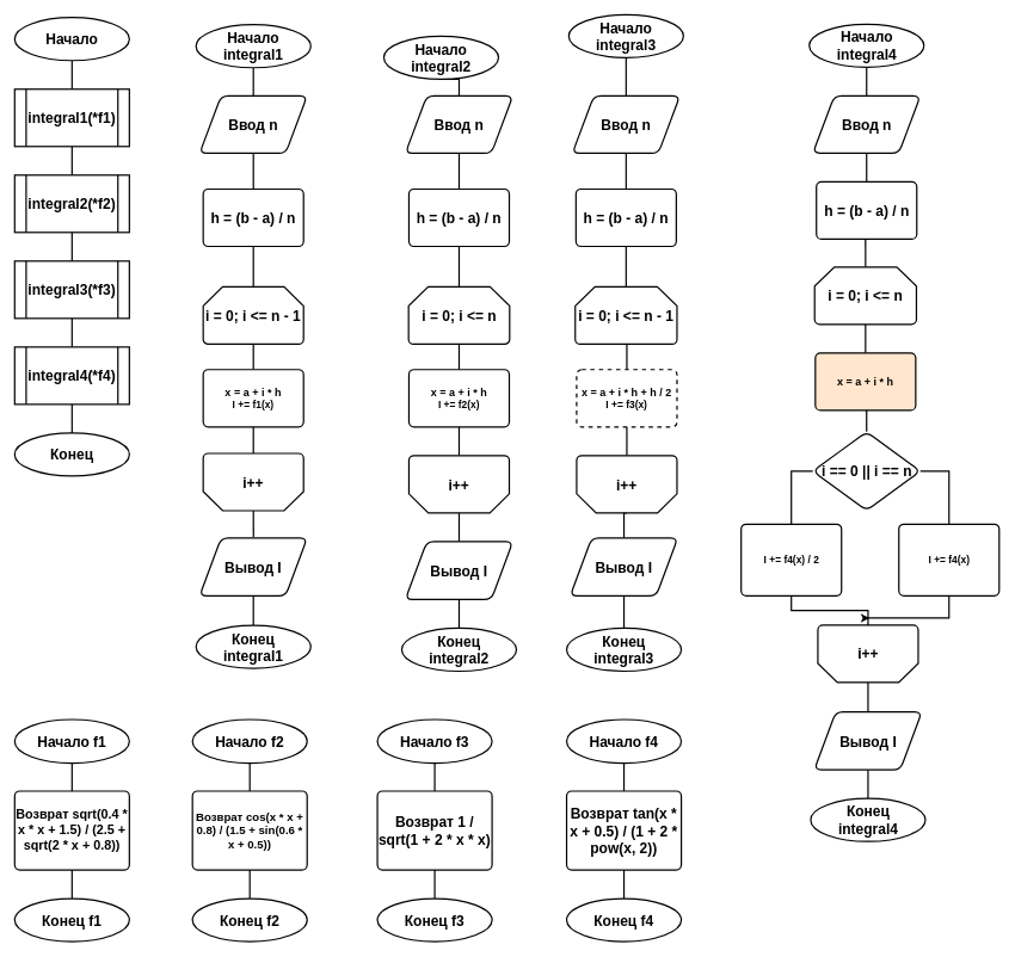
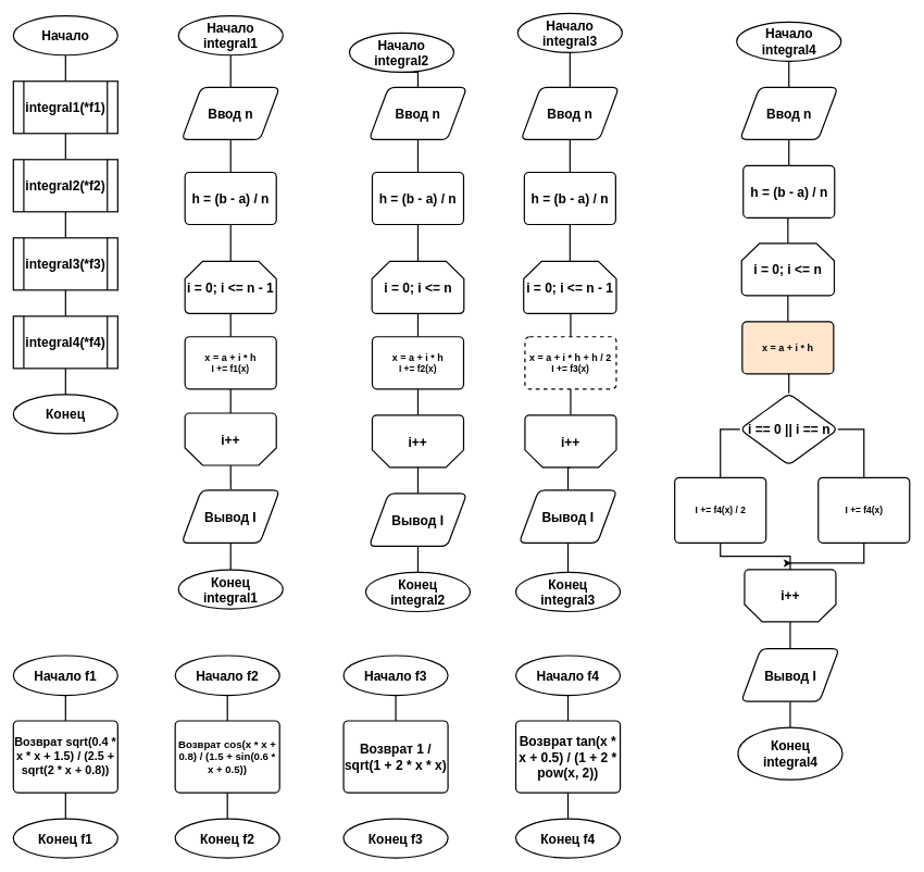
- <mxCell id="14" value="&lt;b&gt;&lt;font style=&quot;font-size: 20px&quot;&gt;Начало integral1&lt;/font&gt;&lt;/b&gt;" style="strokeWidth=2;html=1;shape=mxgraph.flowchart.start_1;whiteSpace=wrap;" parent="1" vertex="1"><mxGeometry x="273" y="34" width="160" height="60" as="geometry" /></mxCell>
+ <mxCell id="14" value="&lt;b&gt;&lt;font style=&quot;font-size: 20px&quot;&gt;Начало integral1&lt;/font&gt;&lt;/b&gt;" style="strokeWidth=2;html=1;shape=mxgraph.flowchart.start_1;whiteSpace=wrap;" parent="1" vertex="1"><mxGeometry x="273" y="24" width="160" height="60" as="geometry" /></mxCell>
- <mxCell id="79" value="&lt;b&gt;&lt;font style=&quot;font-size: 20px&quot;&gt;Конец&lt;br&gt;integral4&lt;/font&gt;&lt;/b&gt;" style="strokeWidth=2;html=1;shape=mxgraph.flowchart.start_1;whiteSpace=wrap;" parent="1" vertex="1"><mxGeometry x="1130.5" y="1114.286" width="160" height="60" as="geometry" /></mxCell>
+ <mxCell id="79" value="&lt;b&gt;&lt;font style=&quot;font-size: 20px&quot;&gt;Конец&lt;br&gt;integral4&lt;/font&gt;&lt;/b&gt;" style="strokeWidth=2;html=1;shape=mxgraph.flowchart.start_1;whiteSpace=wrap;" parent="1" vertex="1"><mxGeometry x="1130.5" y="1114.286" width="160" height="80" as="geometry" /></mxCell>
- <mxCell id="92" style="edgeStyle=orthogonalEdgeStyle;rounded=0;orthogonalLoop=1;jettySize=auto;html=1;exitX=0.5;exitY=1;exitDx=0;exitDy=0;entryX=0.5;entryY=0;entryDx=0;entryDy=0;entryPerimeter=0;endArrow=none;endFill=0;strokeWidth=2;" edge="1" parent="1" source="93" target="94"><mxGeometry relative="1" as="geometry" /></mxCell>
